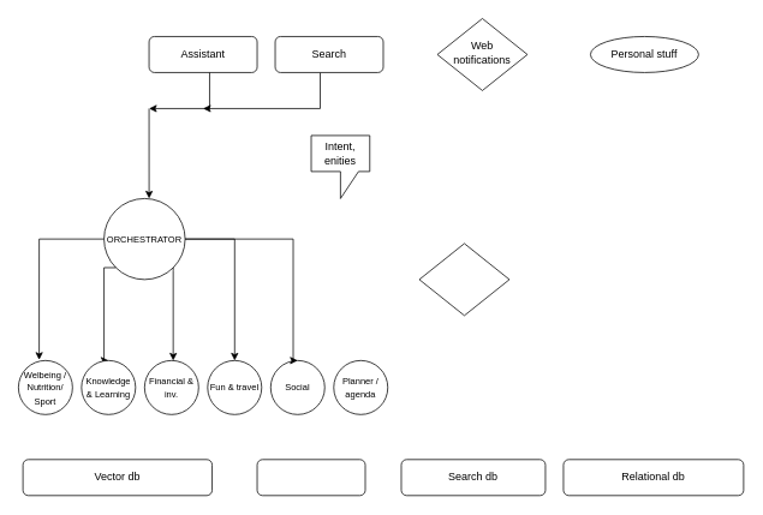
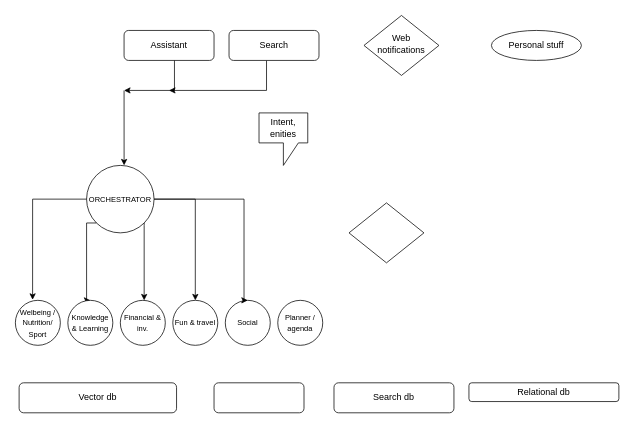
- <mxCell id="12" value="Re&lt;span style=&quot;background-color: initial;&quot;&gt;lational db&lt;/span&gt;" style="rounded=1;whiteSpace=wrap;html=1;" parent="1" vertex="1"><mxGeometry x="625" y="510" width="200" height="40" as="geometry" /></mxCell>
+ <mxCell id="12" value="Re&lt;span style=&quot;background-color: initial;&quot;&gt;lational db&lt;/span&gt;" style="rounded=1;whiteSpace=wrap;html=1;" parent="1" vertex="1"><mxGeometry x="625" y="510" width="200" height="25" as="geometry" /></mxCell>
